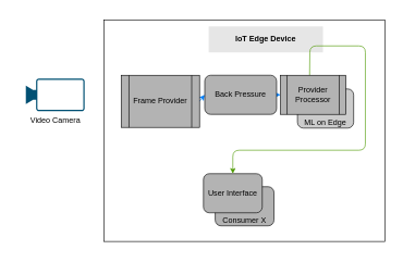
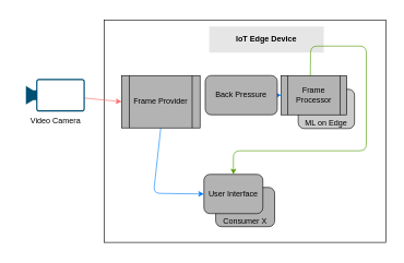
- <mxCell id="16" value="Provider Processor" style="shape=process;whiteSpace=wrap;html=1;backgroundOutline=1;fillColor=#B3B3B3;" parent="1" vertex="1"><mxGeometry x="429" y="115" width="100" height="60" as="geometry" /></mxCell>
+ <mxCell id="16" value="Frame Processor" style="shape=process;whiteSpace=wrap;html=1;backgroundOutline=1;fillColor=#B3B3B3;" parent="1" vertex="1"><mxGeometry x="429" y="115" width="100" height="60" as="geometry" /></mxCell>
+ <mxCell id="5" style="edgeStyle=none;html=1;strokeColor=#FF6666;fillColor=#FF0000;entryX=0;entryY=0.5;entryDx=0;entryDy=0;" parent="1" source="6" target="15" edge="1"><mxGeometry relative="1" as="geometry"><mxPoint x="189" y="145" as="targetPoint" /></mxGeometry></mxCell>
- <mxCell id="7" style="edgeStyle=none;html=1;fillColor=#FF0000;strokeColor=#007FFF;exitX=1;exitY=0.5;exitDx=0;exitDy=0;entryX=0;entryY=0.5;entryDx=0;entryDy=0;" parent="1" source="15" target="10" edge="1"><mxGeometry relative="1" as="geometry"><mxPoint x="279" y="145" as="sourcePoint" /></mxGeometry></mxCell>
+ <mxCell id="8" style="edgeStyle=none;html=1;entryX=0;entryY=0.5;entryDx=0;entryDy=0;strokeColor=#007FFF;exitX=0.5;exitY=1;exitDx=0;exitDy=0;" parent="1" source="15" target="11" edge="1"><mxGeometry relative="1" as="geometry"><Array as="points"><mxPoint x="234" y="295" /></Array><mxPoint x="234" y="170" as="sourcePoint" /></mxGeometry></mxCell>
